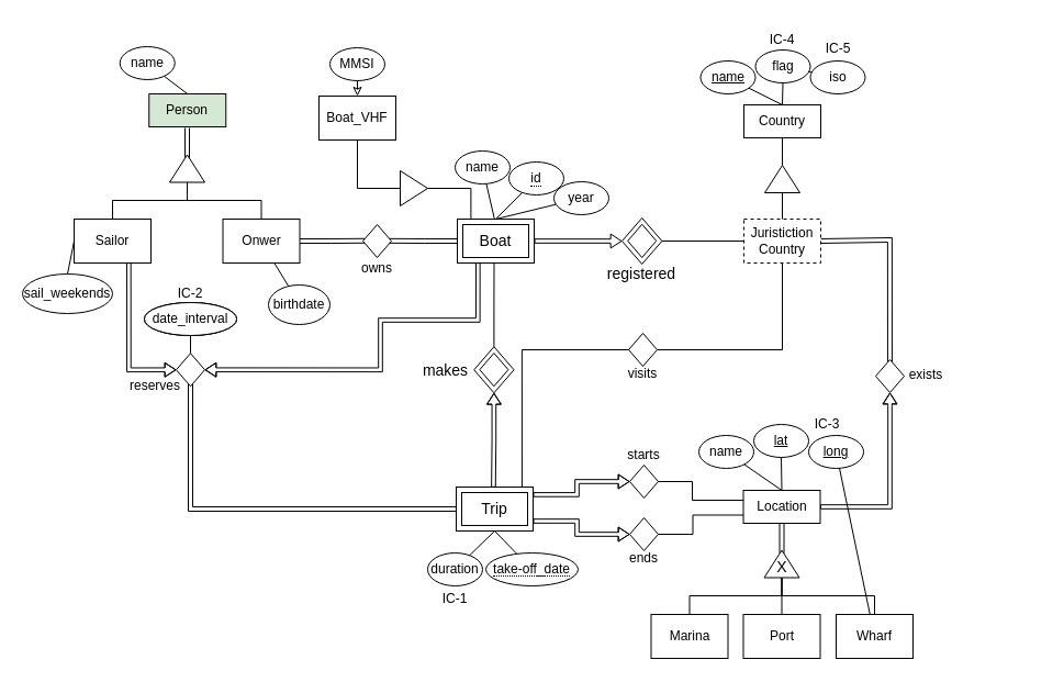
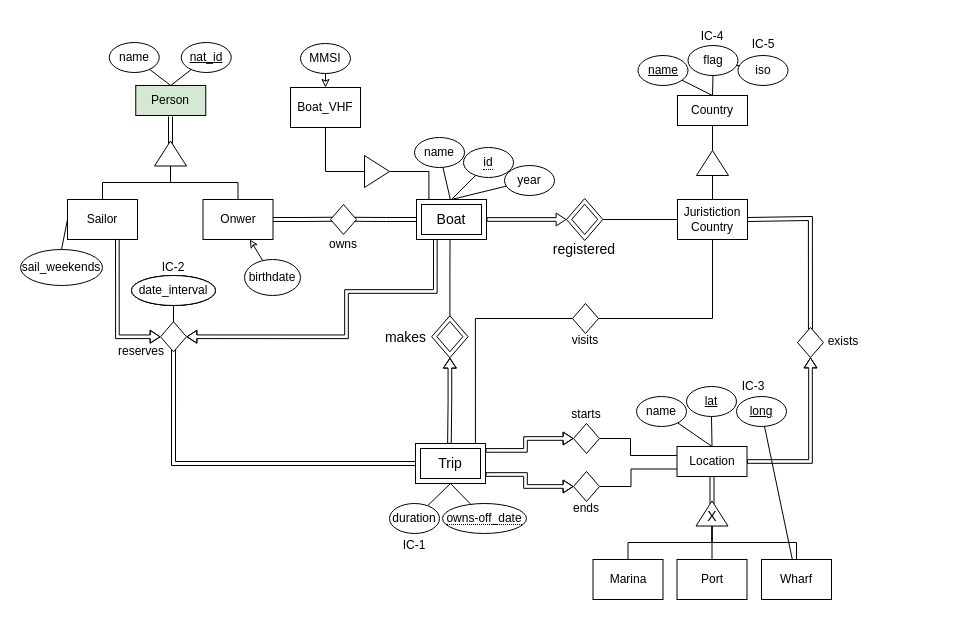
+ <mxCell id="24" value="&lt;u&gt;nat_id&lt;/u&gt;" style="ellipse;whiteSpace=wrap;html=1;container=0;" parent="1" vertex="1"><mxGeometry x="180.75" y="42" width="50" height="30" as="geometry" /></mxCell>
+ <mxCell id="26" style="edgeStyle=none;rounded=0;orthogonalLoop=1;jettySize=auto;html=1;entryX=0.5;entryY=0;entryDx=0;entryDy=0;endArrow=none;endFill=0;" parent="1" source="24" target="25" edge="1"><mxGeometry relative="1" as="geometry" /></mxCell>
- <mxCell id="76" value="Juristiction Country" style="rounded=0;whiteSpace=wrap;html=1;fontColor=#000000;fillColor=default;allowArrows=1;container=0;dashed=1;" parent="1" vertex="1"><mxGeometry x="677" y="199" width="70" height="40" as="geometry" /></mxCell>
+ <mxCell id="76" value="Juristiction Country" style="rounded=0;whiteSpace=wrap;html=1;fontColor=#000000;fillColor=default;allowArrows=1;container=0;" parent="1" vertex="1"><mxGeometry x="677" y="199" width="70" height="40" as="geometry" /></mxCell>
- <mxCell id="55" value="" style="edgeStyle=none;rounded=0;orthogonalLoop=1;jettySize=auto;html=1;endArrow=none;endFill=0;" edge="1" parent="1" source="56" target="30"><mxGeometry relative="1" as="geometry" /></mxCell>
+ <mxCell id="55" value="" style="edgeStyle=none;rounded=0;orthogonalLoop=1;jettySize=auto;html=1;endArrow=classic;endFill=0;" edge="1" parent="1" source="56" target="30"><mxGeometry relative="1" as="geometry" /></mxCell>
- <mxCell id="16" value="&lt;div style=&quot;border-bottom: 1px dotted black ; line-height: 1&quot;&gt;take-off_date&lt;/div&gt;" style="ellipse;whiteSpace=wrap;html=1;container=0;" parent="1" vertex="1"><mxGeometry x="442" y="503" width="84" height="30" as="geometry" /></mxCell>
+ <mxCell id="16" value="&lt;div style=&quot;border-bottom: 1px dotted black ; line-height: 1&quot;&gt;owns-off_date&lt;/div&gt;" style="ellipse;whiteSpace=wrap;html=1;container=0;" parent="1" vertex="1"><mxGeometry x="442" y="503" width="84" height="30" as="geometry" /></mxCell>
